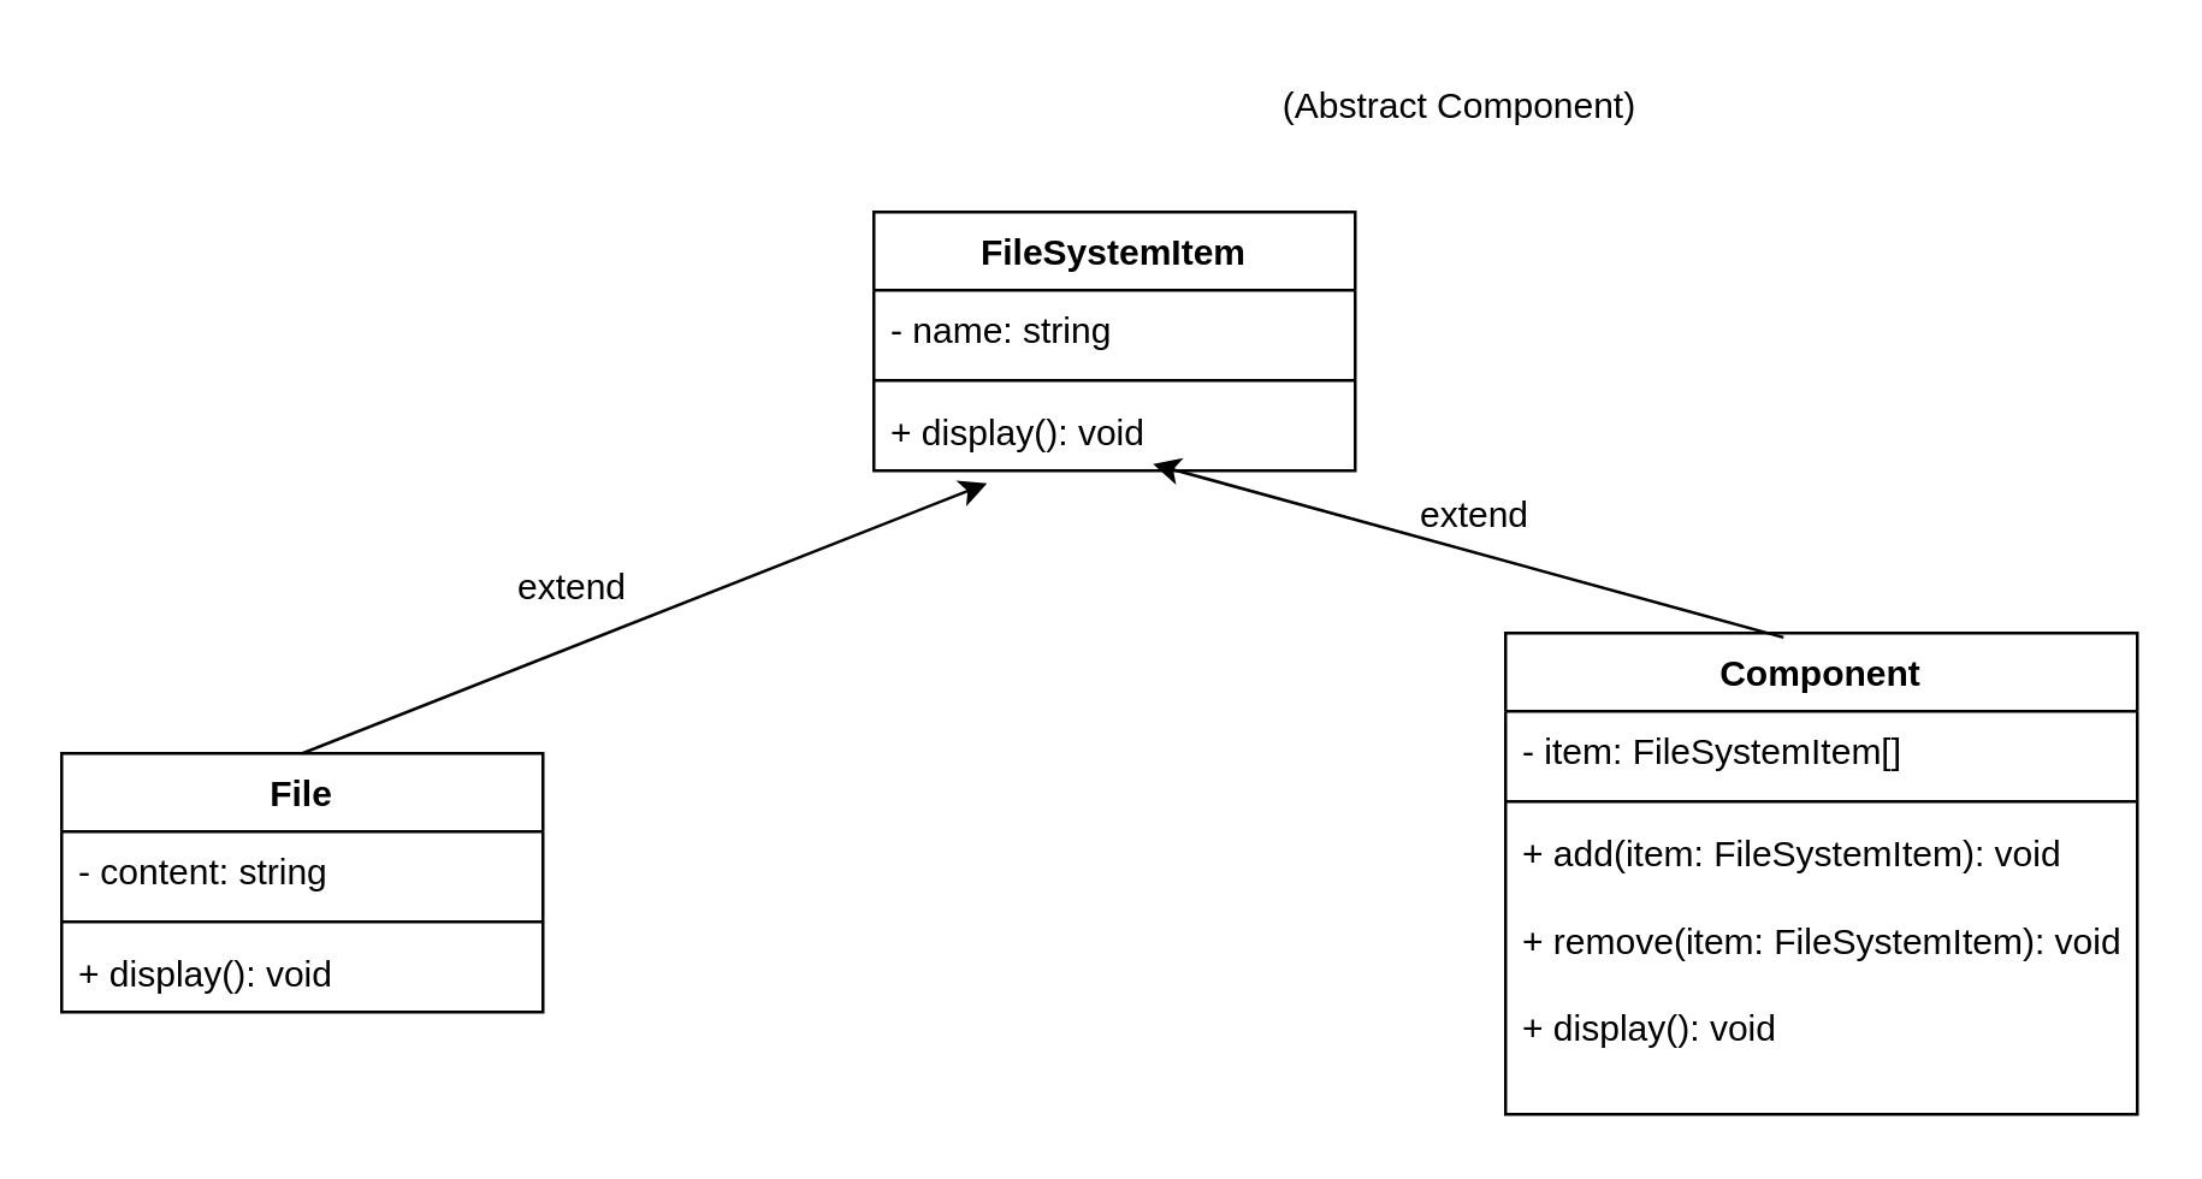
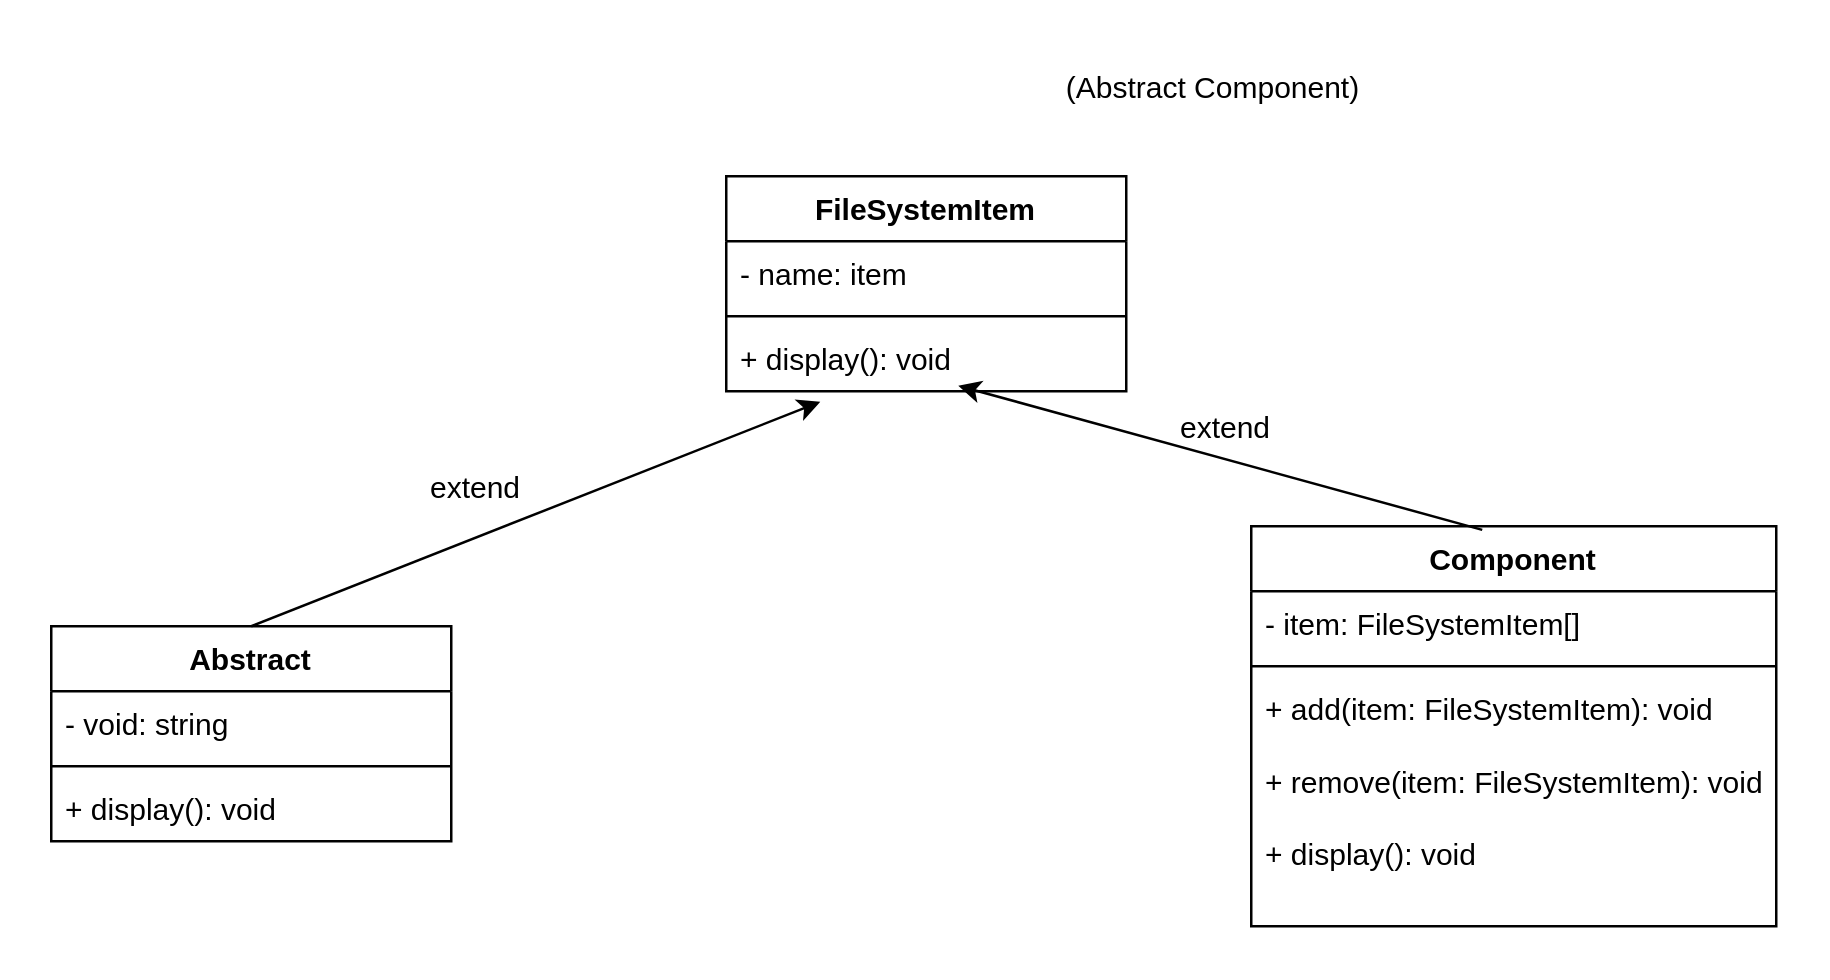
- <mxCell id="3" value="- name: string" style="text;strokeColor=none;fillColor=none;align=left;verticalAlign=top;spacingLeft=4;spacingRight=4;overflow=hidden;rotatable=0;points=[[0,0.5],[1,0.5]];portConstraint=eastwest;whiteSpace=wrap;html=1;" vertex="1" parent="2"><mxGeometry y="26" width="160" height="26" as="geometry" /></mxCell>
+ <mxCell id="3" value="- name: item" style="text;strokeColor=none;fillColor=none;align=left;verticalAlign=top;spacingLeft=4;spacingRight=4;overflow=hidden;rotatable=0;points=[[0,0.5],[1,0.5]];portConstraint=eastwest;whiteSpace=wrap;html=1;" vertex="1" parent="2"><mxGeometry y="26" width="160" height="26" as="geometry" /></mxCell>
- <mxCell id="6" value="File" style="swimlane;fontStyle=1;align=center;verticalAlign=top;childLayout=stackLayout;horizontal=1;startSize=26;horizontalStack=0;resizeParent=1;resizeParentMax=0;resizeLast=0;collapsible=1;marginBottom=0;whiteSpace=wrap;html=1;" vertex="1" parent="1"><mxGeometry x="20" y="250" width="160" height="86" as="geometry" /></mxCell>
+ <mxCell id="6" value="Abstract" style="swimlane;fontStyle=1;align=center;verticalAlign=top;childLayout=stackLayout;horizontal=1;startSize=26;horizontalStack=0;resizeParent=1;resizeParentMax=0;resizeLast=0;collapsible=1;marginBottom=0;whiteSpace=wrap;html=1;" vertex="1" parent="1"><mxGeometry x="20" y="250" width="160" height="86" as="geometry" /></mxCell>
- <mxCell id="7" value="- content: string" style="text;strokeColor=none;fillColor=none;align=left;verticalAlign=top;spacingLeft=4;spacingRight=4;overflow=hidden;rotatable=0;points=[[0,0.5],[1,0.5]];portConstraint=eastwest;whiteSpace=wrap;html=1;" vertex="1" parent="6"><mxGeometry y="26" width="160" height="26" as="geometry" /></mxCell>
+ <mxCell id="7" value="- void: string" style="text;strokeColor=none;fillColor=none;align=left;verticalAlign=top;spacingLeft=4;spacingRight=4;overflow=hidden;rotatable=0;points=[[0,0.5],[1,0.5]];portConstraint=eastwest;whiteSpace=wrap;html=1;" vertex="1" parent="6"><mxGeometry y="26" width="160" height="26" as="geometry" /></mxCell>
